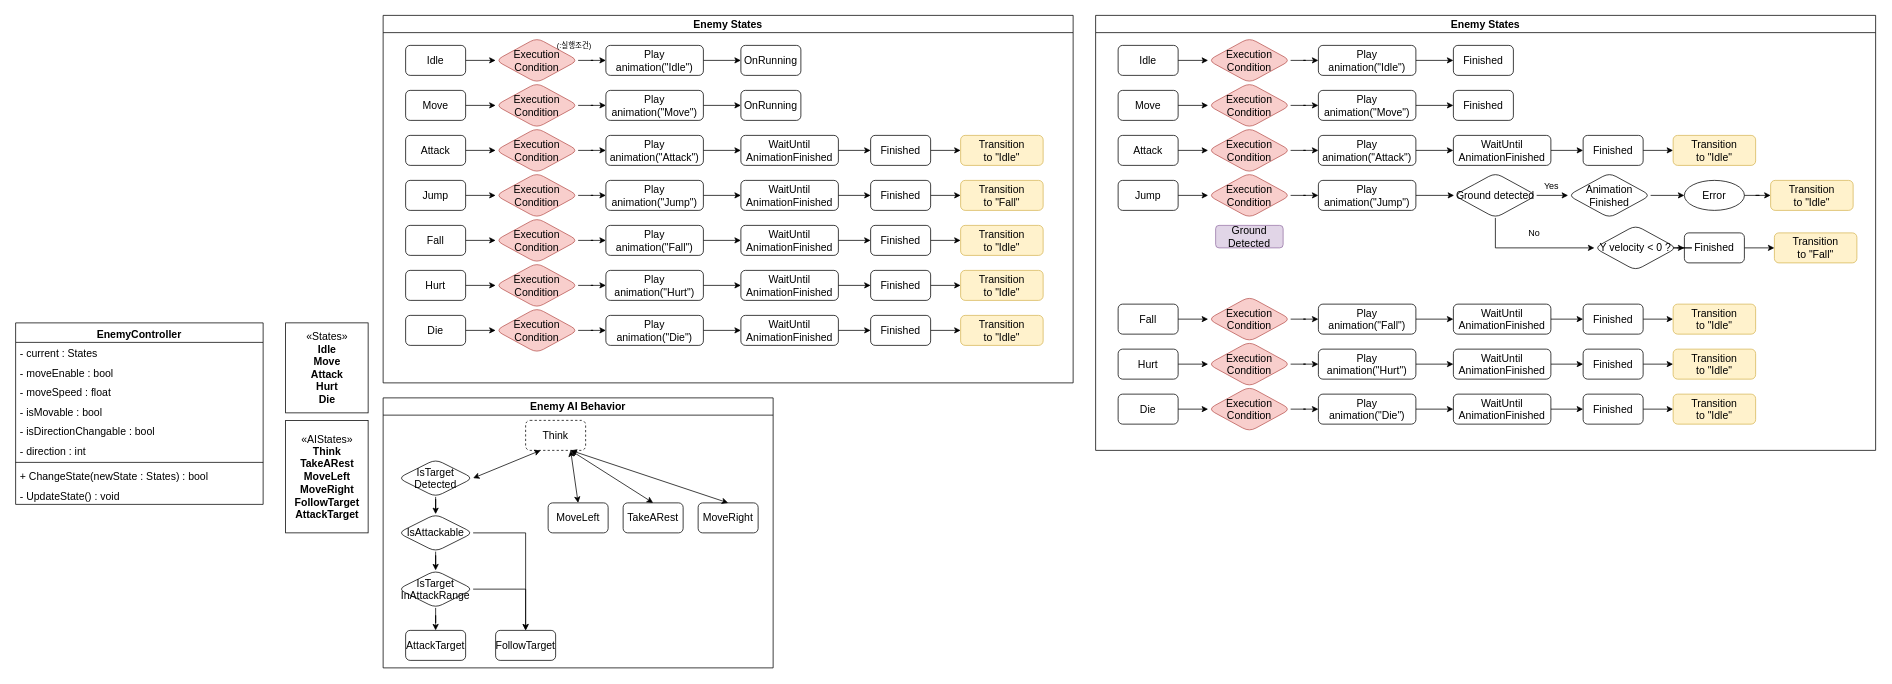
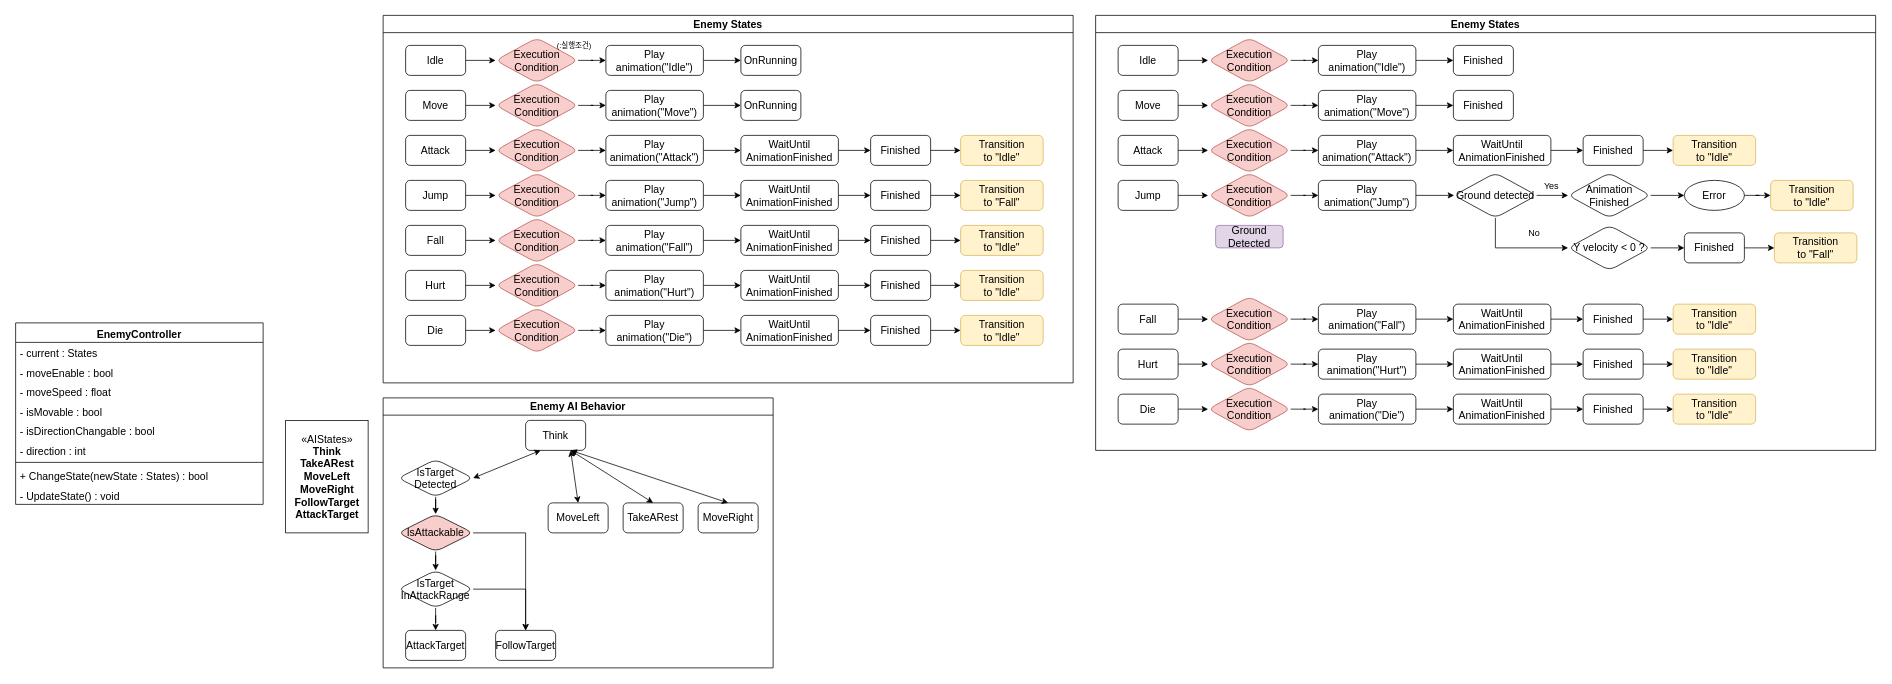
- <mxCell id="179" value="Y velocity &amp;lt; 0 ?" style="rhombus;whiteSpace=wrap;html=1;fontSize=14;rounded=1;" parent="103" vertex="1"><mxGeometry x="665" y="280" width="110" height="60" as="geometry" /></mxCell>
+ <mxCell id="179" value="Y velocity &amp;lt; 0 ?" style="rhombus;whiteSpace=wrap;html=1;fontSize=14;rounded=1;" parent="103" vertex="1"><mxGeometry x="630" y="280" width="110" height="60" as="geometry" /></mxCell>
- <mxCell id="12" value="«States»&lt;br&gt;&lt;b&gt;Idle&lt;br&gt;Move&lt;br&gt;Attack&lt;br&gt;Hurt&lt;br&gt;Die&lt;br&gt;&lt;/b&gt;" style="html=1;fontSize=14;" parent="1" vertex="1"><mxGeometry x="380" y="430" width="110" height="120" as="geometry" /></mxCell>
- <mxCell id="14" value="Think" style="rounded=1;whiteSpace=wrap;html=1;fontSize=14;dashed=1;" parent="1" vertex="1"><mxGeometry x="700" y="560" width="80" height="40" as="geometry" /></mxCell>
+ <mxCell id="14" value="Think" style="rounded=1;whiteSpace=wrap;html=1;fontSize=14;" parent="1" vertex="1"><mxGeometry x="700" y="560" width="80" height="40" as="geometry" /></mxCell>
- <mxCell id="31" value="IsAttackable" style="rhombus;whiteSpace=wrap;html=1;fontSize=14;rounded=1;" parent="28" vertex="1"><mxGeometry x="20" y="155" width="100" height="50" as="geometry" /></mxCell>
+ <mxCell id="31" value="IsAttackable" style="rhombus;whiteSpace=wrap;html=1;fontSize=14;rounded=1;fillColor=#f8cecc;" parent="28" vertex="1"><mxGeometry x="20" y="155" width="100" height="50" as="geometry" /></mxCell>
